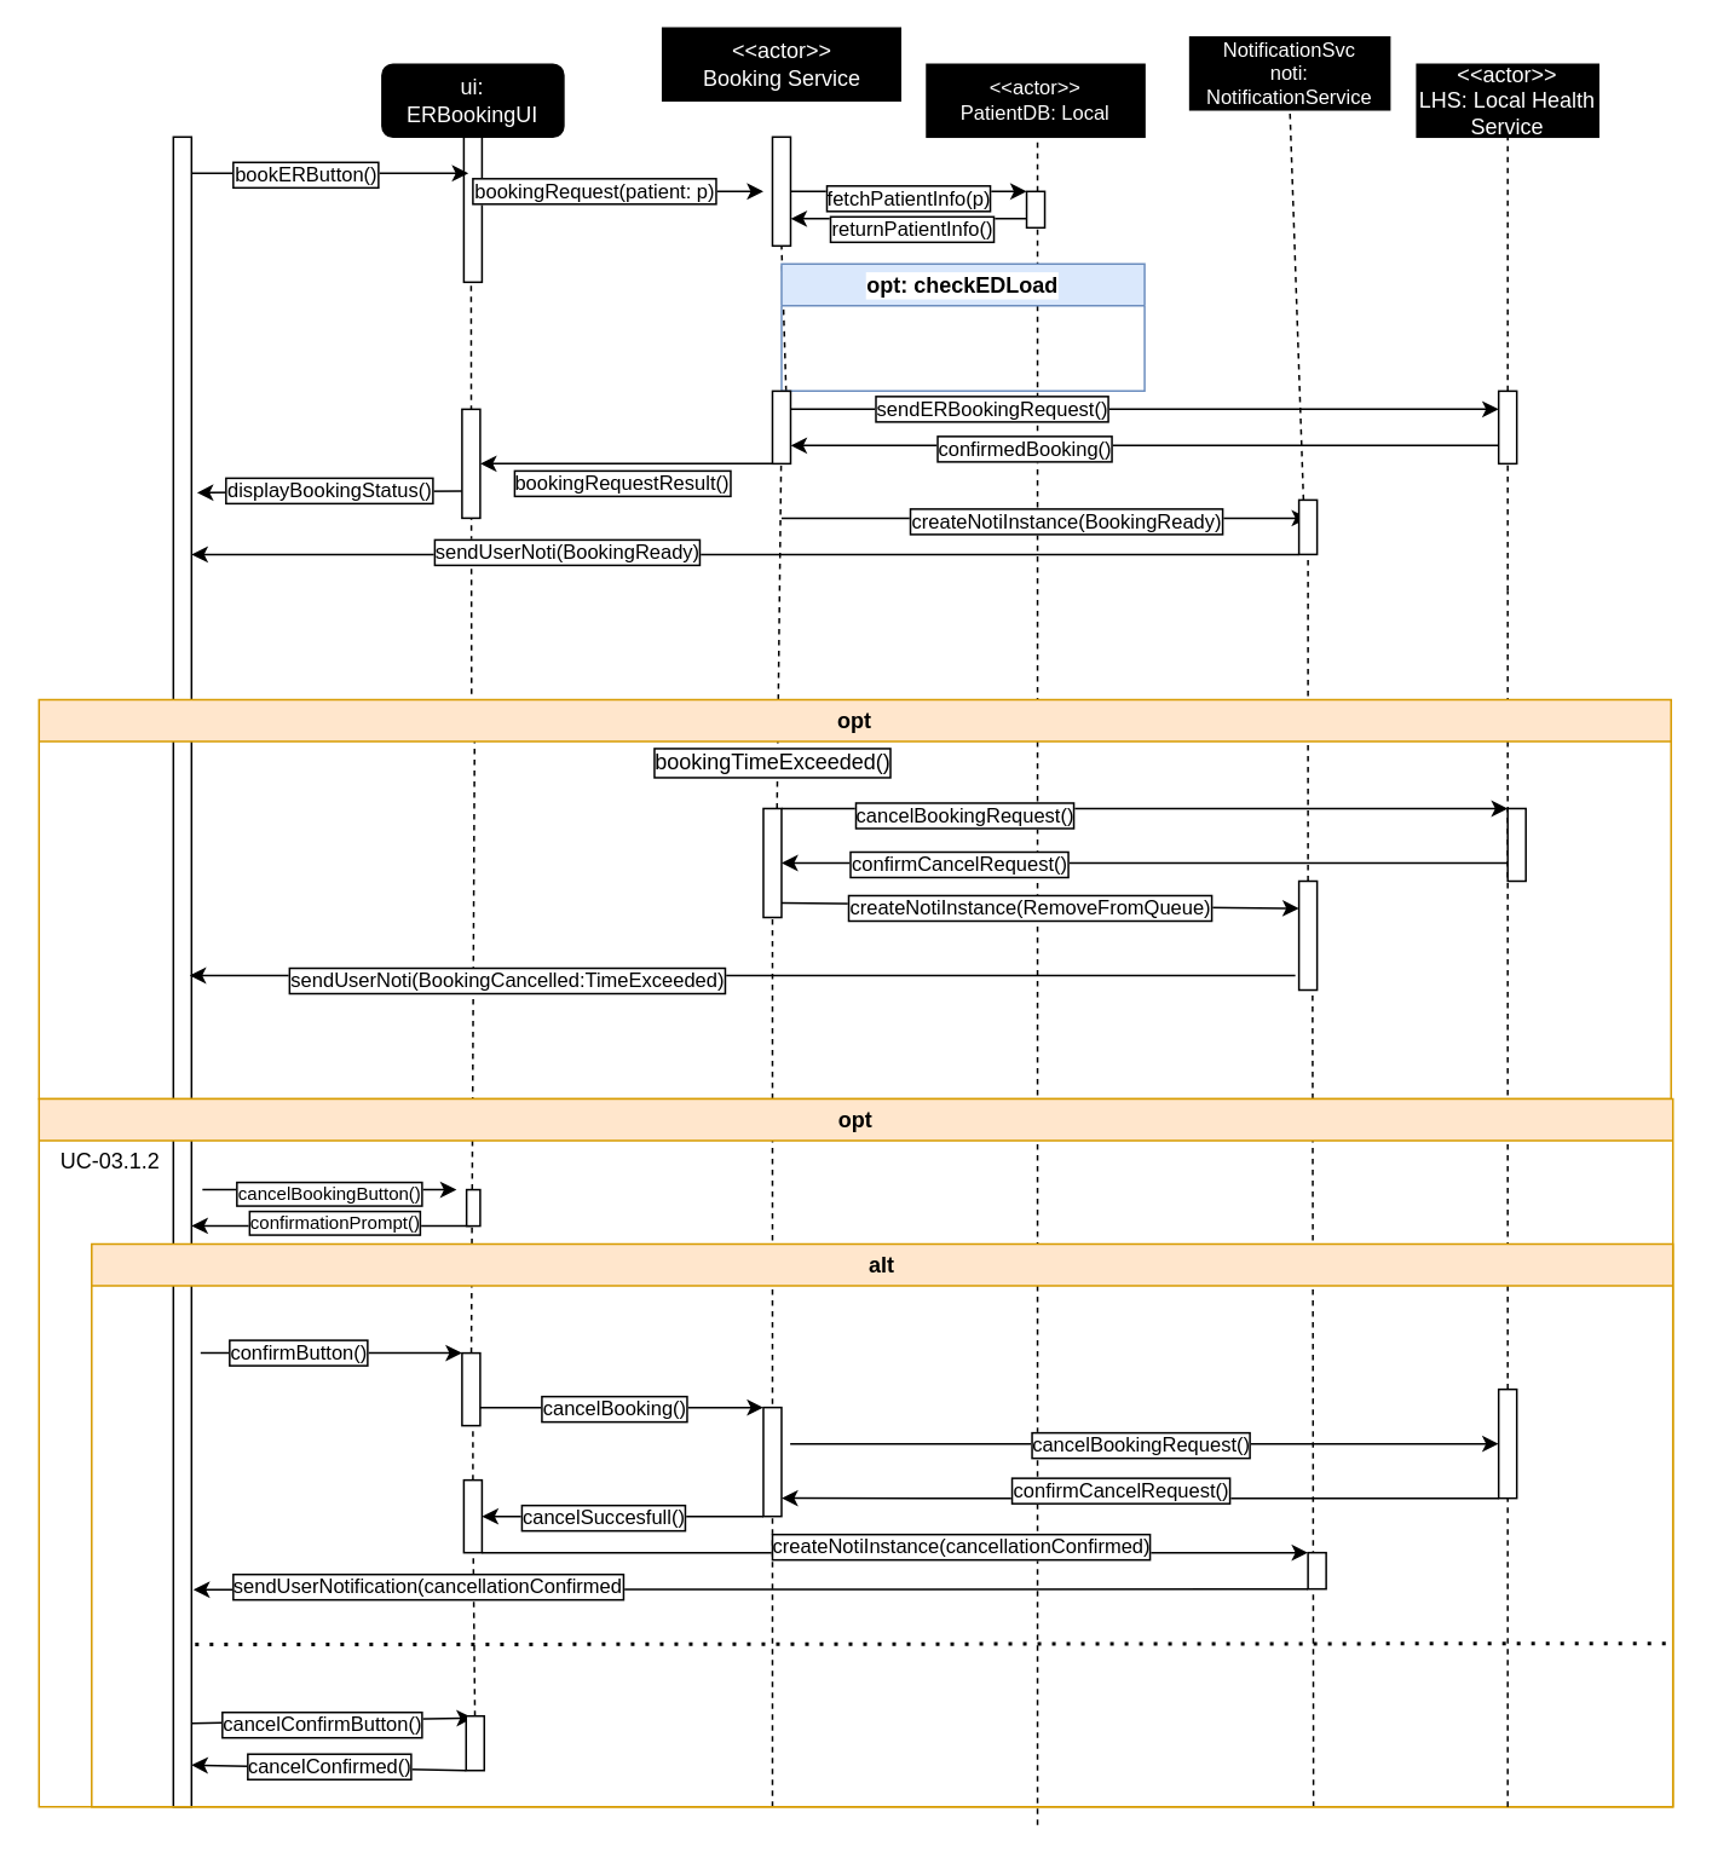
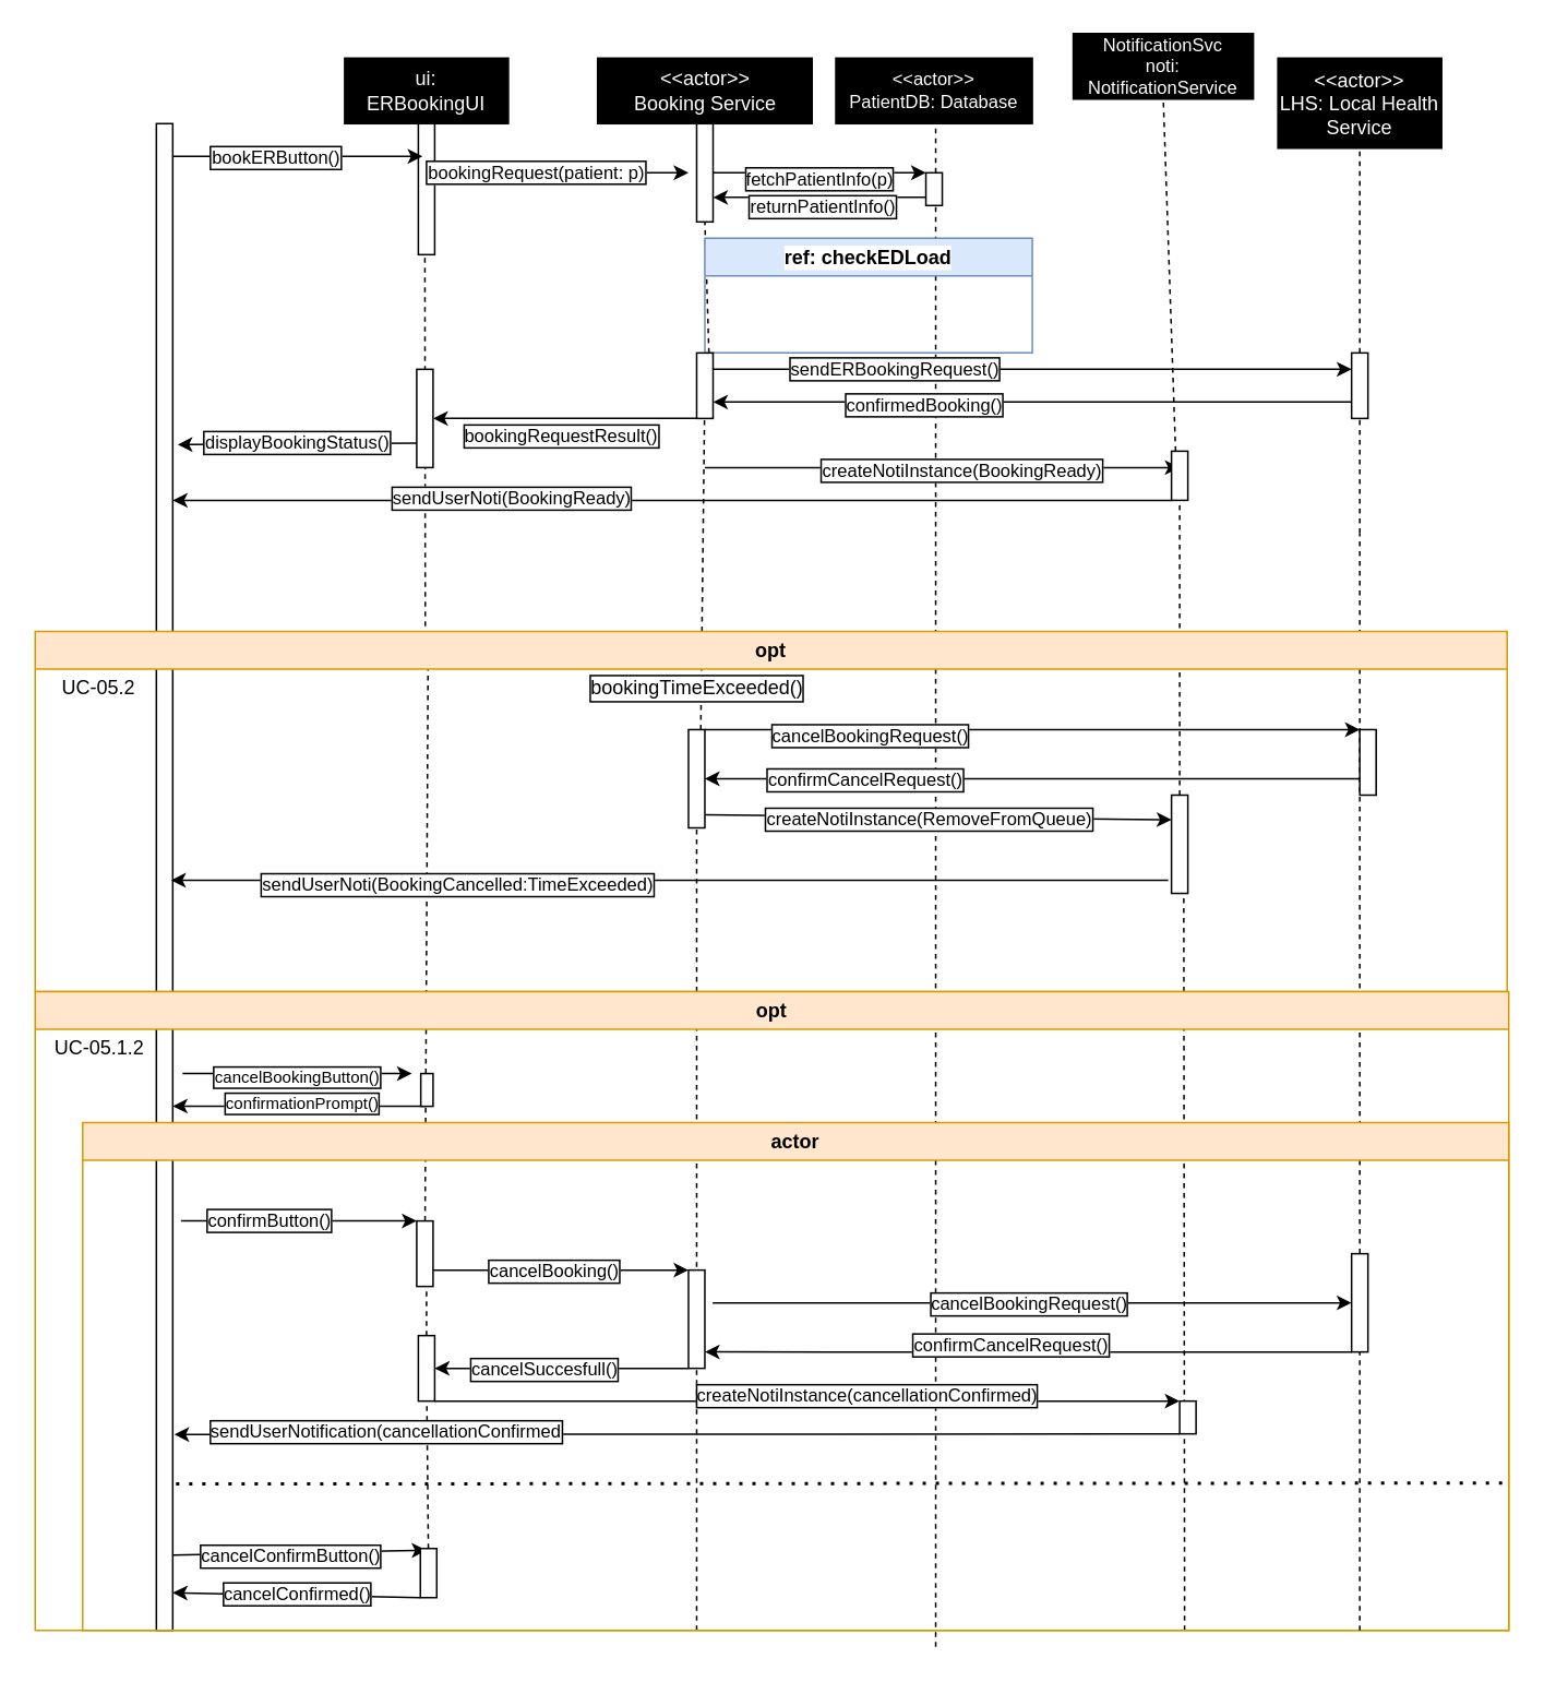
- <mxCell id="8" value="&lt;div&gt;&lt;font color=&quot;#ffffff&quot;&gt;&amp;lt;&amp;lt;actor&amp;gt;&amp;gt;&lt;/font&gt;&lt;/div&gt;&lt;div&gt;&lt;font color=&quot;#ffffff&quot;&gt;Booking Service&lt;br&gt;&lt;/font&gt;&lt;/div&gt;" style="rounded=0;whiteSpace=wrap;html=1;fillColor=#000000;" parent="1" vertex="1"><mxGeometry x="364.5" y="15" width="131" height="40" as="geometry" /></mxCell>
+ <mxCell id="8" value="&lt;div&gt;&lt;font color=&quot;#ffffff&quot;&gt;&amp;lt;&amp;lt;actor&amp;gt;&amp;gt;&lt;/font&gt;&lt;/div&gt;&lt;div&gt;&lt;font color=&quot;#ffffff&quot;&gt;Booking Service&lt;br&gt;&lt;/font&gt;&lt;/div&gt;" style="rounded=0;whiteSpace=wrap;html=1;fillColor=#000000;" parent="1" vertex="1"><mxGeometry x="364.5" y="35" width="131" height="40" as="geometry" /></mxCell>
- <mxCell id="7" value="&lt;div&gt;&lt;font color=&quot;#ffffff&quot;&gt;ui:&lt;br&gt;&lt;/font&gt;&lt;/div&gt;&lt;div&gt;&lt;font color=&quot;#ffffff&quot;&gt;ERBookingUI&lt;/font&gt;&lt;/div&gt;" style="whiteSpace=wrap;html=1;fillColor=#000000;rounded=1;" parent="1" vertex="1"><mxGeometry x="210" y="35" width="100" height="40" as="geometry" /></mxCell>
+ <mxCell id="7" value="&lt;div&gt;&lt;font color=&quot;#ffffff&quot;&gt;ui:&lt;br&gt;&lt;/font&gt;&lt;/div&gt;&lt;div&gt;&lt;font color=&quot;#ffffff&quot;&gt;ERBookingUI&lt;/font&gt;&lt;/div&gt;" style="rounded=0;whiteSpace=wrap;html=1;fillColor=#000000;" parent="1" vertex="1"><mxGeometry x="210" y="35" width="100" height="40" as="geometry" /></mxCell>
- <mxCell id="22" value="&lt;div style=&quot;font-size: 11px;&quot;&gt;&lt;font style=&quot;font-size: 11px;&quot; color=&quot;#ffffff&quot;&gt;&amp;lt;&amp;lt;actor&amp;gt;&amp;gt;&lt;/font&gt;&lt;/div&gt;&lt;div style=&quot;font-size: 11px;&quot;&gt;&lt;font style=&quot;font-size: 11px;&quot; color=&quot;#ffffff&quot;&gt;PatientDB: Local&lt;br&gt;&lt;/font&gt;&lt;/div&gt;" style="rounded=0;whiteSpace=wrap;html=1;fillColor=#000000;" vertex="1" parent="1"><mxGeometry x="510" y="35" width="120" height="40" as="geometry" /></mxCell>
+ <mxCell id="22" value="&lt;div style=&quot;font-size: 11px;&quot;&gt;&lt;font style=&quot;font-size: 11px;&quot; color=&quot;#ffffff&quot;&gt;&amp;lt;&amp;lt;actor&amp;gt;&amp;gt;&lt;/font&gt;&lt;/div&gt;&lt;div style=&quot;font-size: 11px;&quot;&gt;&lt;font style=&quot;font-size: 11px;&quot; color=&quot;#ffffff&quot;&gt;PatientDB: Database&lt;br&gt;&lt;/font&gt;&lt;/div&gt;" style="rounded=0;whiteSpace=wrap;html=1;fillColor=#000000;" vertex="1" parent="1"><mxGeometry x="510" y="35" width="120" height="40" as="geometry" /></mxCell>
- <mxCell id="23" value="&lt;div&gt;&lt;font color=&quot;#ffffff&quot;&gt;&amp;lt;&amp;lt;actor&amp;gt;&amp;gt;&lt;/font&gt;&lt;/div&gt;&lt;div&gt;&lt;font color=&quot;#ffffff&quot;&gt;LHS: Local Health Service&lt;br&gt;&lt;/font&gt;&lt;/div&gt;" style="rounded=0;whiteSpace=wrap;html=1;fillColor=#000000;" vertex="1" parent="1"><mxGeometry x="780" y="35" width="100" height="40" as="geometry" /></mxCell>
+ <mxCell id="23" value="&lt;div&gt;&lt;font color=&quot;#ffffff&quot;&gt;&amp;lt;&amp;lt;actor&amp;gt;&amp;gt;&lt;/font&gt;&lt;/div&gt;&lt;div&gt;&lt;font color=&quot;#ffffff&quot;&gt;LHS: Local Health Service&lt;br&gt;&lt;/font&gt;&lt;/div&gt;" style="rounded=0;whiteSpace=wrap;html=1;fillColor=#000000;" vertex="1" parent="1"><mxGeometry x="780" y="35" width="100" height="55" as="geometry" /></mxCell>
- <mxCell id="75" value="opt: checkEDLoad" style="swimlane;whiteSpace=wrap;html=1;fillColor=#dae8fc;strokeColor=#6c8ebf;labelBackgroundColor=default;rounded=0;" vertex="1" parent="1"><mxGeometry x="430" y="145" width="200" height="70" as="geometry" /></mxCell>
+ <mxCell id="75" value="ref: checkEDLoad" style="swimlane;whiteSpace=wrap;html=1;fillColor=#dae8fc;strokeColor=#6c8ebf;labelBackgroundColor=default;rounded=0;" vertex="1" parent="1"><mxGeometry x="430" y="145" width="200" height="70" as="geometry" /></mxCell>
+ <mxCell id="30" value="UC-05.2" style="text;html=1;strokeColor=none;fillColor=none;align=center;verticalAlign=middle;whiteSpace=wrap;rounded=0;" vertex="1" parent="26"><mxGeometry x="9" y="20" width="60" height="30" as="geometry" /></mxCell>
- <mxCell id="44" value="UC-03.1.2" style="text;html=1;align=center;verticalAlign=middle;resizable=0;points=[];autosize=1;strokeColor=none;fillColor=none;" vertex="1" parent="43"><mxGeometry x="-1" y="20" width="80" height="30" as="geometry" /></mxCell>
+ <mxCell id="44" value="UC-05.1.2" style="text;html=1;align=center;verticalAlign=middle;resizable=0;points=[];autosize=1;strokeColor=none;fillColor=none;" vertex="1" parent="43"><mxGeometry x="-1" y="20" width="80" height="30" as="geometry" /></mxCell>
- <mxCell id="45" value="alt" style="swimlane;whiteSpace=wrap;html=1;fillColor=#ffe6cc;strokeColor=#d79b00;" vertex="1" parent="43"><mxGeometry x="29" y="80" width="871" height="310" as="geometry" /></mxCell>
+ <mxCell id="45" value="actor" style="swimlane;whiteSpace=wrap;html=1;fillColor=#ffe6cc;strokeColor=#d79b00;" vertex="1" parent="43"><mxGeometry x="29" y="80" width="871" height="310" as="geometry" /></mxCell>
